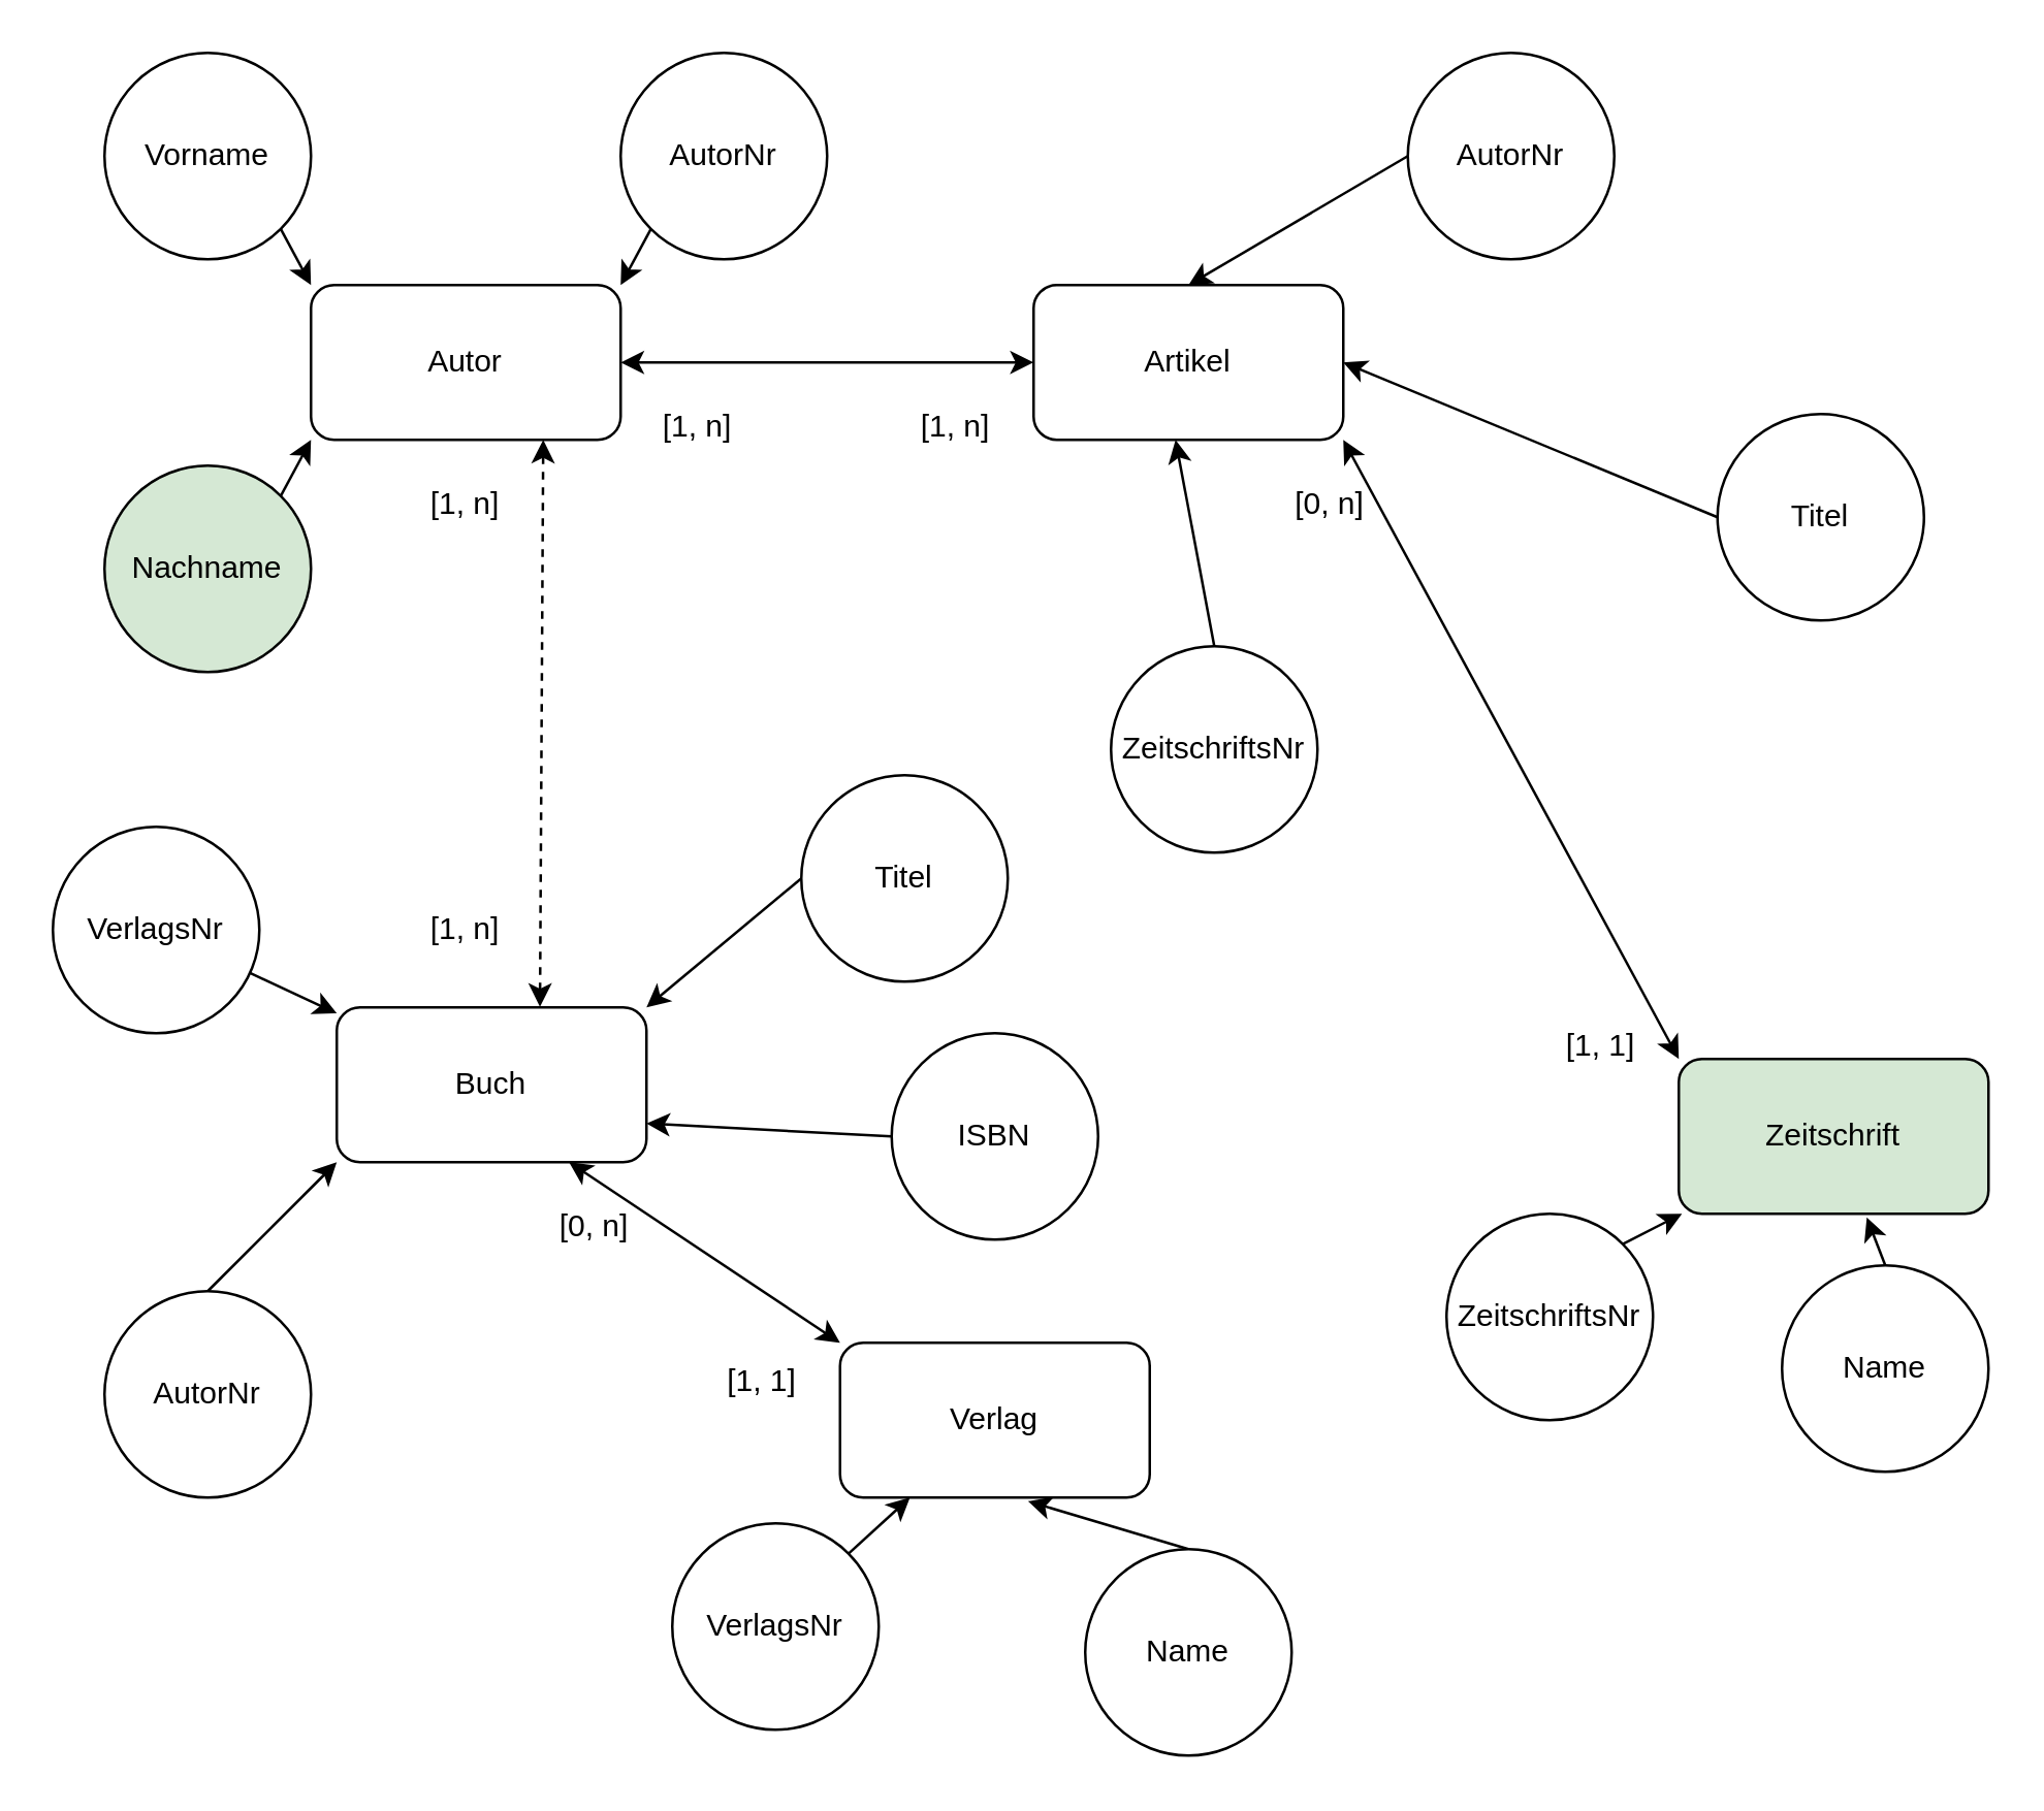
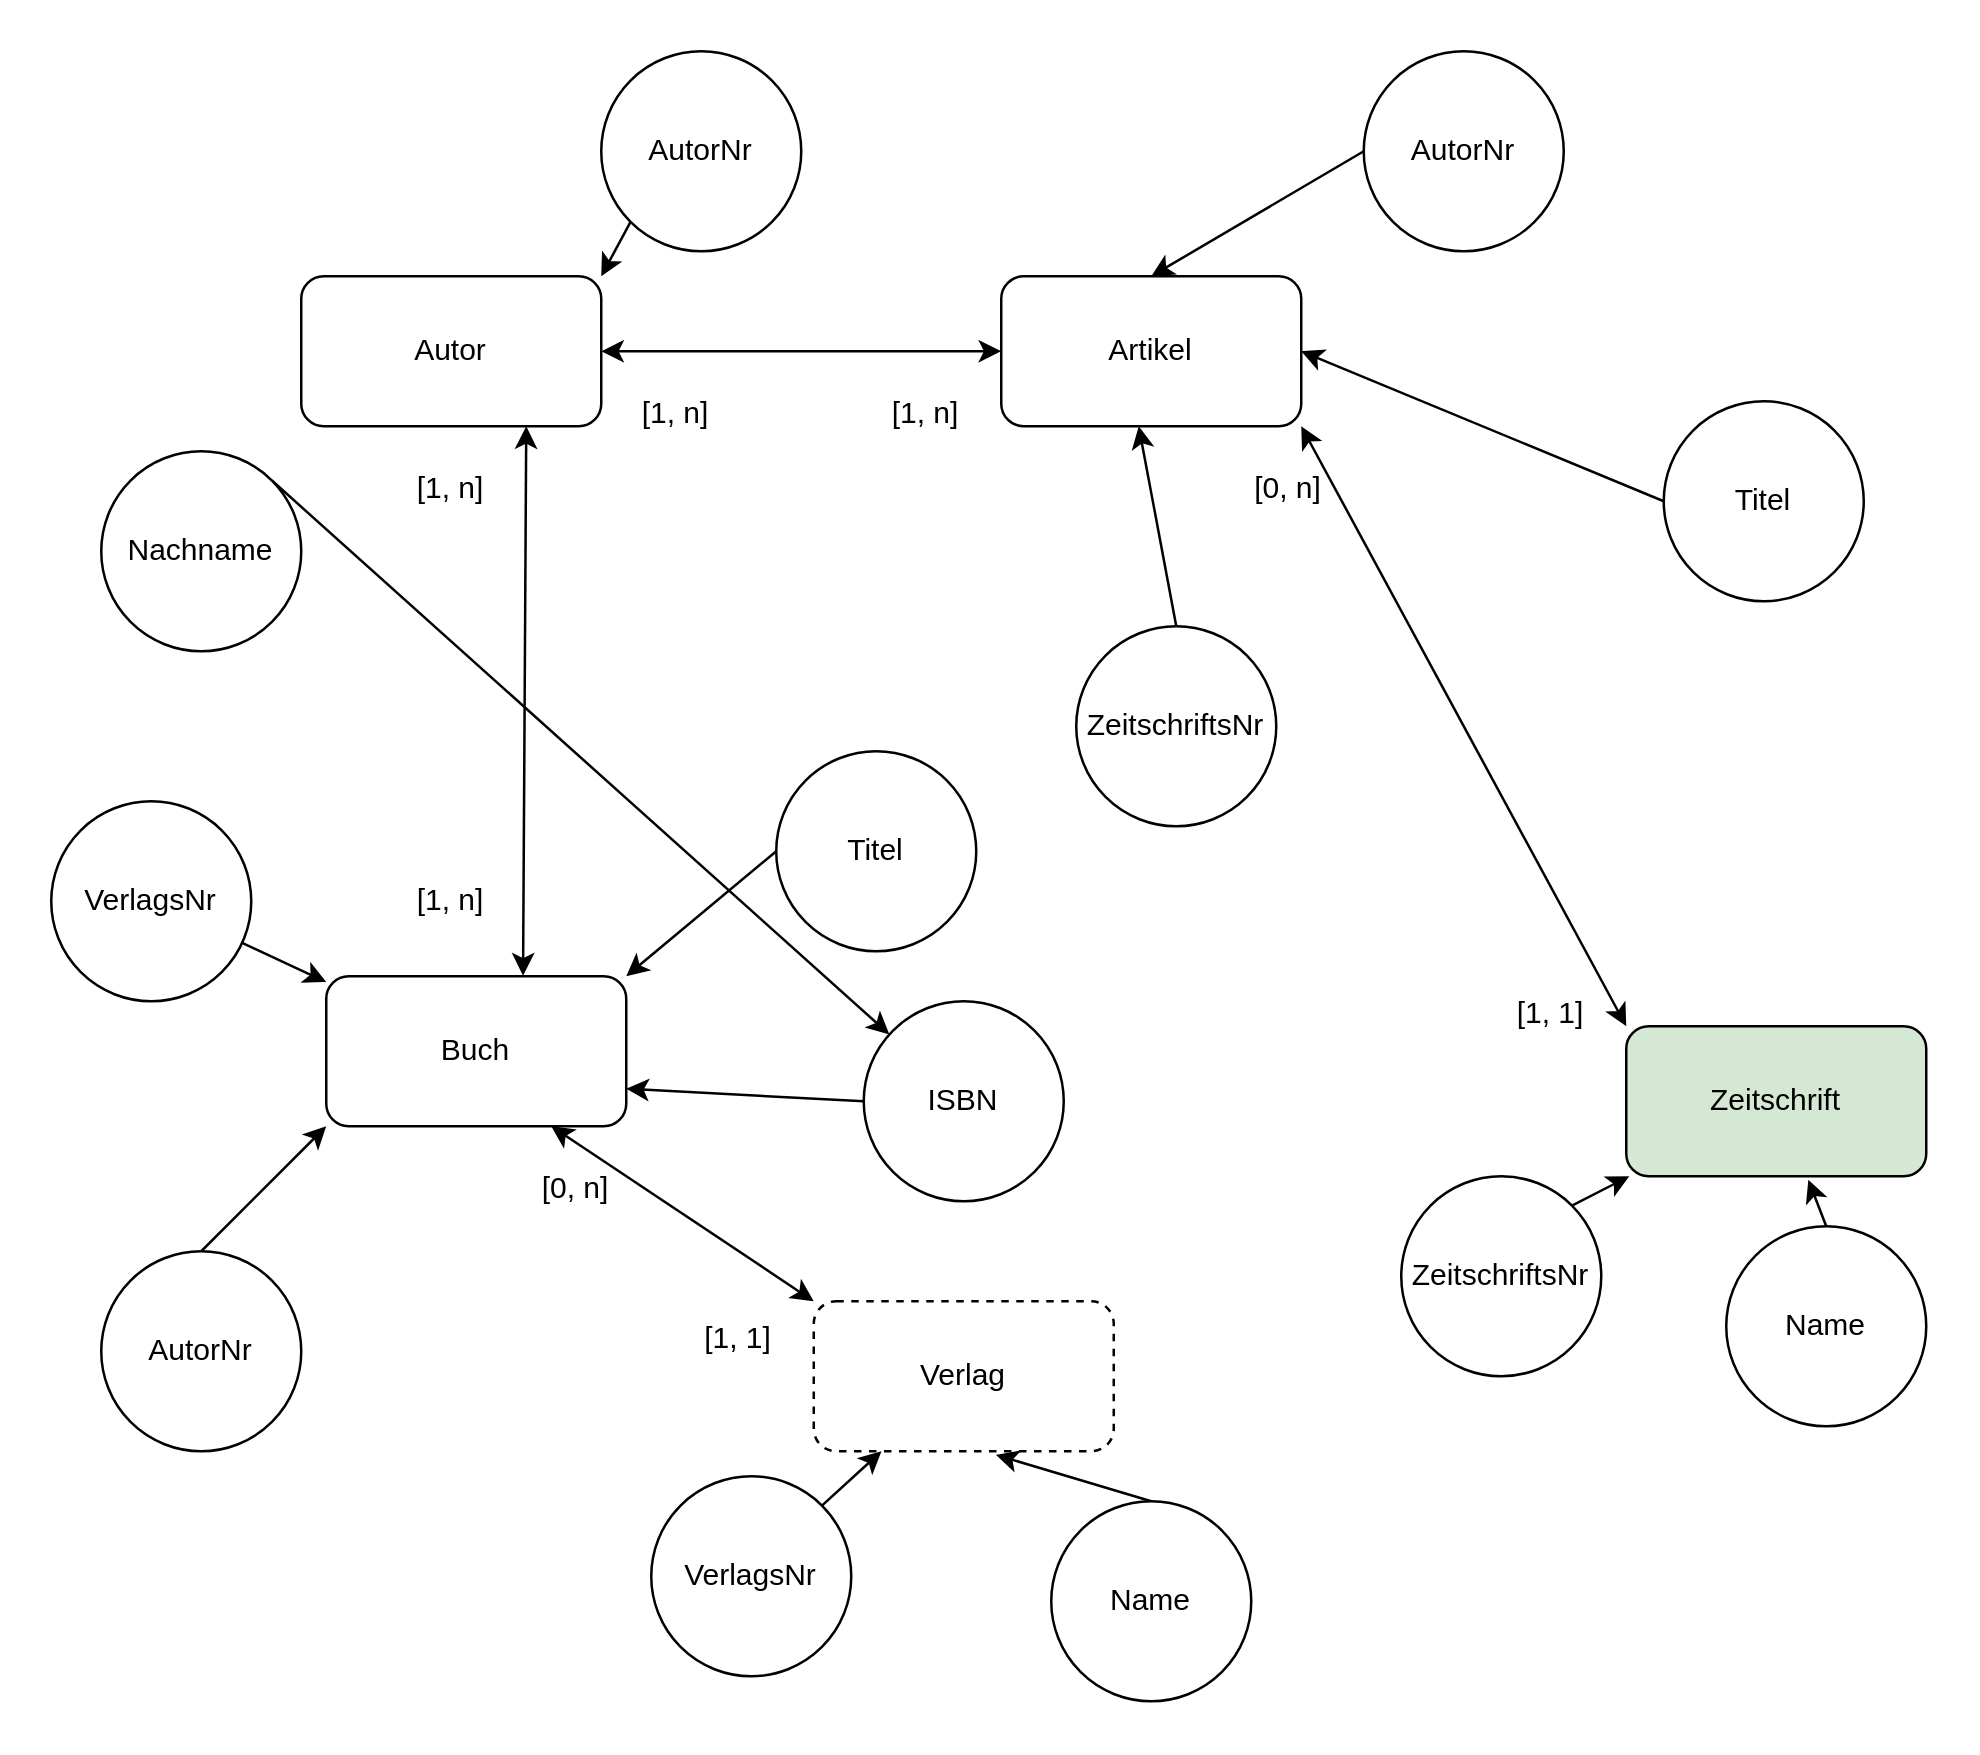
- <mxCell id="6" value="Vorname" style="ellipse;whiteSpace=wrap;html=1;aspect=fixed;" vertex="1" parent="1"><mxGeometry x="40" y="20" width="80" height="80" as="geometry" /></mxCell>
- <mxCell id="5" style="html=1;exitX=1;exitY=1;exitDx=0;exitDy=0;entryX=0;entryY=0;entryDx=0;entryDy=0;" edge="1" parent="1" source="6" target="2"><mxGeometry relative="1" as="geometry" /></mxCell>
- <mxCell id="7" style="edgeStyle=none;html=1;exitX=1;exitY=0;exitDx=0;exitDy=0;entryX=0;entryY=1;entryDx=0;entryDy=0;" edge="1" parent="1" source="8" target="2"><mxGeometry relative="1" as="geometry" /></mxCell>
+ <mxCell id="7" style="edgeStyle=none;html=1;exitX=1;exitY=0;exitDx=0;exitDy=0;" edge="1" parent="1" source="8" target="12"><mxGeometry relative="1" as="geometry" /></mxCell>
- <mxCell id="8" value="Nachname" style="ellipse;whiteSpace=wrap;html=1;aspect=fixed;fillColor=#d5e8d4;" vertex="1" parent="1"><mxGeometry x="40" y="180" width="80" height="80" as="geometry" /></mxCell>
+ <mxCell id="8" value="Nachname" style="ellipse;whiteSpace=wrap;html=1;aspect=fixed;" vertex="1" parent="1"><mxGeometry x="40" y="180" width="80" height="80" as="geometry" /></mxCell>
- <mxCell id="29" value="" style="endArrow=classic;startArrow=classic;html=1;exitX=0.656;exitY=-0.004;exitDx=0;exitDy=0;exitPerimeter=0;entryX=0.75;entryY=1;entryDx=0;entryDy=0;dashed=1;" edge="1" parent="1" source="3" target="2"><mxGeometry width="50" height="50" relative="1" as="geometry"><mxPoint x="310" y="360" as="sourcePoint" /><mxPoint x="360" y="310" as="targetPoint" /></mxGeometry></mxCell>
+ <mxCell id="29" value="" style="endArrow=classic;startArrow=classic;html=1;exitX=0.656;exitY=-0.004;exitDx=0;exitDy=0;exitPerimeter=0;entryX=0.75;entryY=1;entryDx=0;entryDy=0;" edge="1" parent="1" source="3" target="2"><mxGeometry width="50" height="50" relative="1" as="geometry"><mxPoint x="310" y="360" as="sourcePoint" /><mxPoint x="360" y="310" as="targetPoint" /></mxGeometry></mxCell>
- <mxCell id="19" value="Verlag" style="rounded=1;whiteSpace=wrap;html=1;" vertex="1" parent="1"><mxGeometry x="325" y="520" width="120" height="60" as="geometry" /></mxCell>
+ <mxCell id="19" value="Verlag" style="rounded=1;whiteSpace=wrap;html=1;dashed=1;" vertex="1" parent="1"><mxGeometry x="325" y="520" width="120" height="60" as="geometry" /></mxCell>
